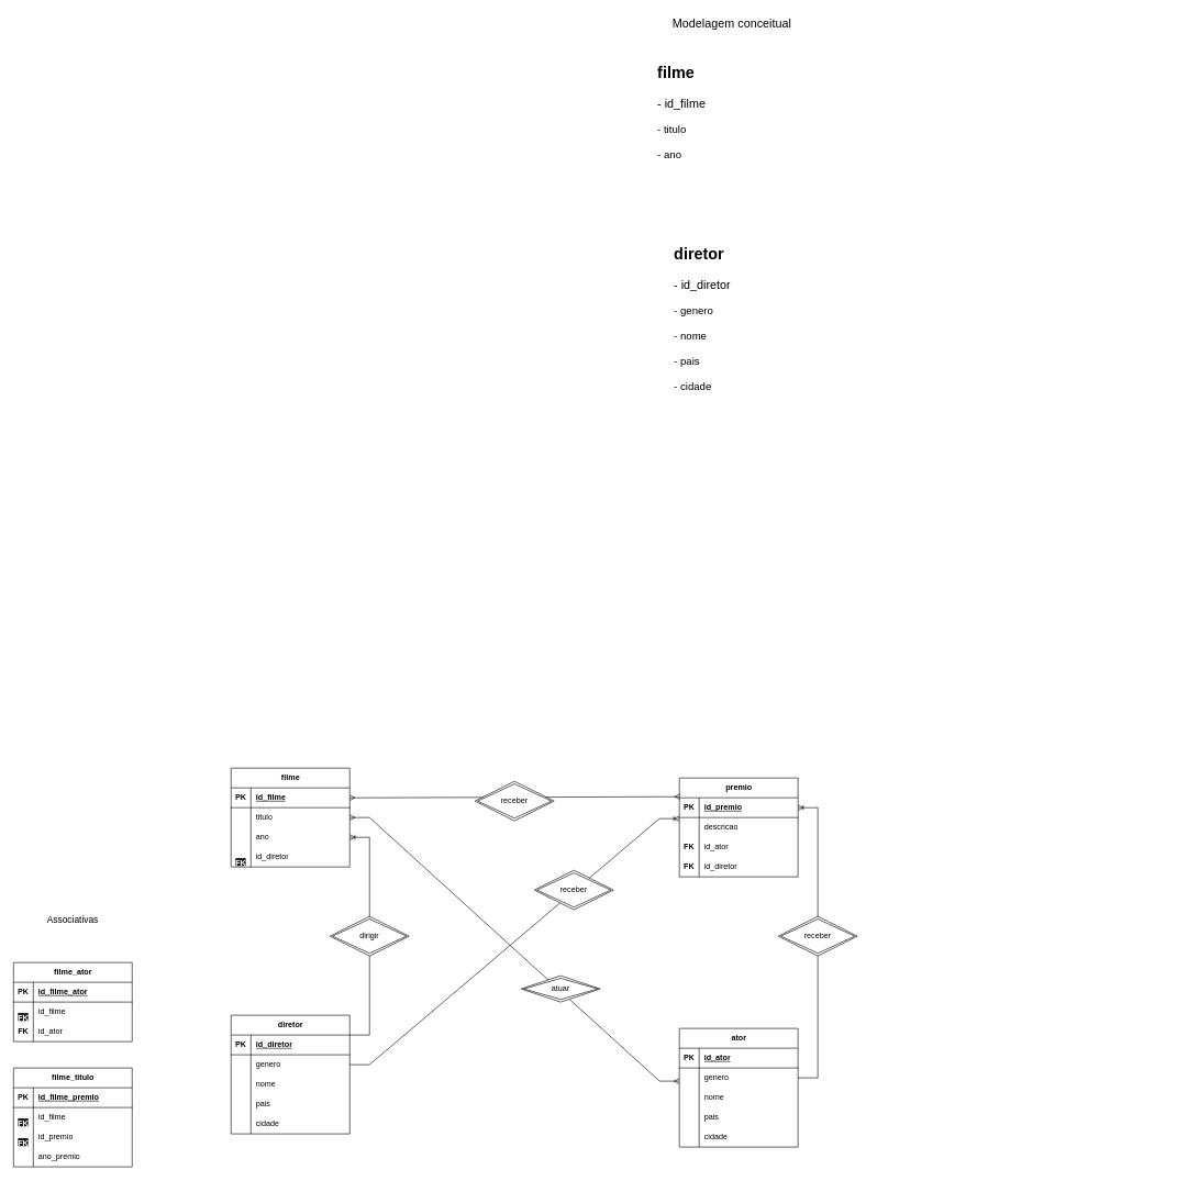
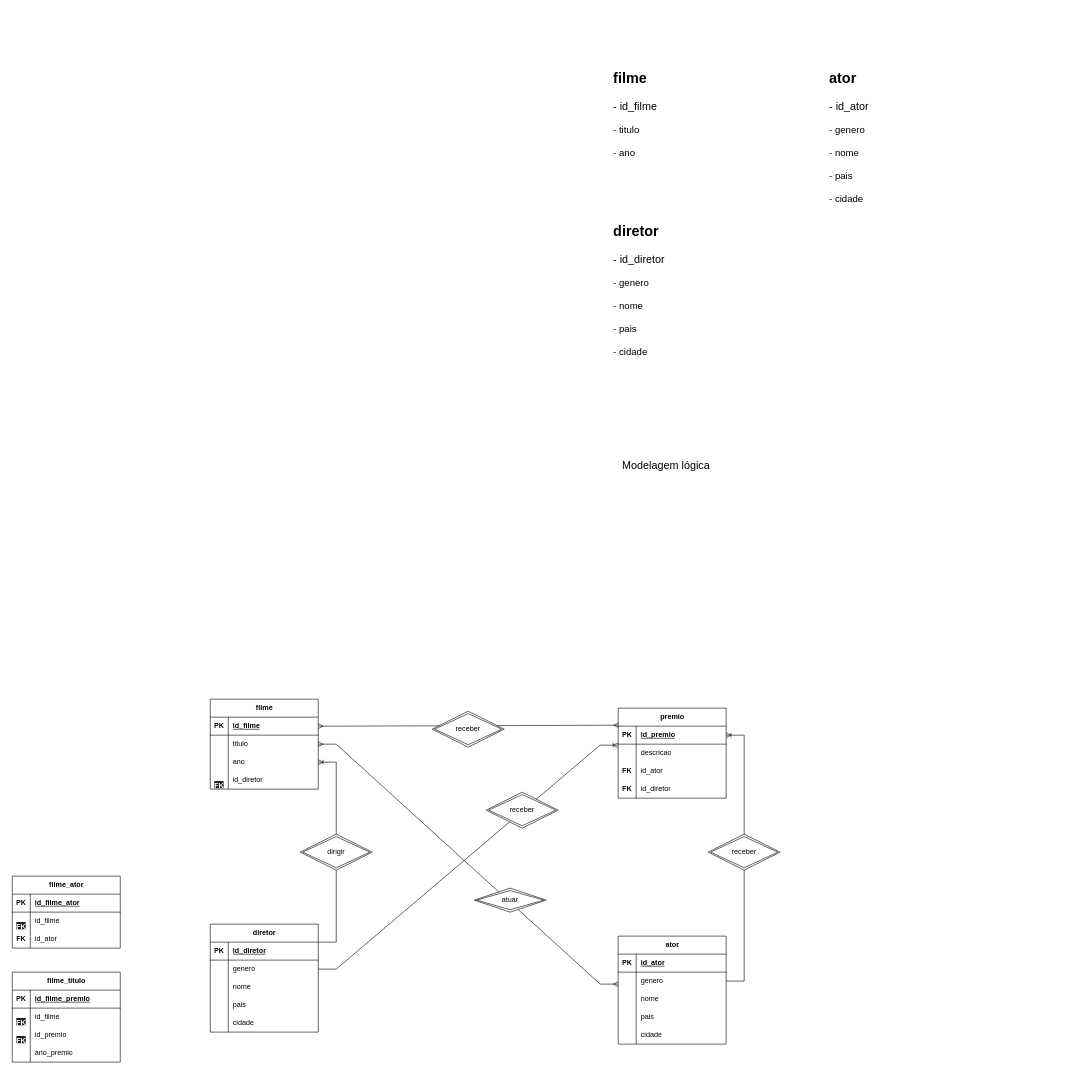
- <mxCell id="2" value="&lt;font style=&quot;font-size: 18px;&quot;&gt;Modelagem conceitual&lt;/font&gt;" style="text;html=1;align=center;verticalAlign=middle;whiteSpace=wrap;rounded=0;" vertex="1" parent="1"><mxGeometry x="1005" y="20" width="210" height="30" as="geometry" /></mxCell>
- <mxCell id="3" value="&lt;h1 style=&quot;margin-top: 0px;&quot;&gt;&lt;span style=&quot;background-color: transparent; color: light-dark(rgb(0, 0, 0), rgb(255, 255, 255));&quot;&gt;filme&lt;/span&gt;&lt;/h1&gt;&lt;h1 style=&quot;margin-top: 0px;&quot;&gt;&lt;span style=&quot;font-size: 18px; background-color: transparent; color: light-dark(rgb(0, 0, 0), rgb(255, 255, 255)); font-weight: normal;&quot;&gt;- id_filme&lt;/span&gt;&lt;/h1&gt;&lt;div&gt;&lt;font size=&quot;3&quot;&gt;- titulo&lt;/font&gt;&lt;/div&gt;&lt;div&gt;&lt;font size=&quot;3&quot;&gt;&lt;br&gt;&lt;/font&gt;&lt;/div&gt;&lt;div&gt;&lt;font size=&quot;3&quot;&gt;- ano&lt;/font&gt;&lt;/div&gt;" style="text;html=1;whiteSpace=wrap;overflow=hidden;rounded=0;" vertex="1" parent="1"><mxGeometry x="995" y="90" width="180" height="160" as="geometry" /></mxCell>
+ <mxCell id="3" value="&lt;h1 style=&quot;margin-top: 0px;&quot;&gt;&lt;span style=&quot;background-color: transparent; color: light-dark(rgb(0, 0, 0), rgb(255, 255, 255));&quot;&gt;filme&lt;/span&gt;&lt;/h1&gt;&lt;h1 style=&quot;margin-top: 0px;&quot;&gt;&lt;span style=&quot;font-size: 18px; background-color: transparent; color: light-dark(rgb(0, 0, 0), rgb(255, 255, 255)); font-weight: normal;&quot;&gt;- id_filme&lt;/span&gt;&lt;/h1&gt;&lt;div&gt;&lt;font size=&quot;3&quot;&gt;- titulo&lt;/font&gt;&lt;/div&gt;&lt;div&gt;&lt;font size=&quot;3&quot;&gt;&lt;br&gt;&lt;/font&gt;&lt;/div&gt;&lt;div&gt;&lt;font size=&quot;3&quot;&gt;- ano&lt;/font&gt;&lt;/div&gt;" style="text;html=1;whiteSpace=wrap;overflow=hidden;rounded=0;" vertex="1" parent="1"><mxGeometry x="1020" y="110" width="180" height="160" as="geometry" /></mxCell>
+ <mxCell id="4" value="&lt;h1 style=&quot;margin-top: 0px;&quot;&gt;&lt;span style=&quot;background-color: transparent; color: light-dark(rgb(0, 0, 0), rgb(255, 255, 255));&quot;&gt;ator&lt;/span&gt;&lt;/h1&gt;&lt;h1 style=&quot;margin-top: 0px;&quot;&gt;&lt;span style=&quot;font-size: 18px; background-color: transparent; color: light-dark(rgb(0, 0, 0), rgb(255, 255, 255)); font-weight: normal;&quot;&gt;- id_ator&lt;/span&gt;&lt;/h1&gt;&lt;div&gt;&lt;font size=&quot;3&quot;&gt;- genero&lt;/font&gt;&lt;/div&gt;&lt;div&gt;&lt;font size=&quot;3&quot;&gt;&lt;br&gt;&lt;/font&gt;&lt;/div&gt;&lt;div&gt;&lt;font size=&quot;3&quot;&gt;- nome&lt;/font&gt;&lt;/div&gt;&lt;div&gt;&lt;font size=&quot;3&quot;&gt;&lt;br&gt;&lt;/font&gt;&lt;/div&gt;&lt;div&gt;&lt;font size=&quot;3&quot;&gt;- pais&lt;/font&gt;&lt;/div&gt;&lt;div&gt;&lt;font size=&quot;3&quot;&gt;&lt;br&gt;&lt;/font&gt;&lt;/div&gt;&lt;div&gt;&lt;font size=&quot;3&quot;&gt;- cidade&lt;/font&gt;&lt;/div&gt;" style="text;html=1;whiteSpace=wrap;overflow=hidden;rounded=0;" vertex="1" parent="1"><mxGeometry x="1380" y="110" width="180" height="240" as="geometry" /></mxCell>
+ <mxCell id="6" value="&lt;font style=&quot;font-size: 18px;&quot;&gt;Modelagem lógica&lt;/font&gt;" style="text;html=1;align=center;verticalAlign=middle;whiteSpace=wrap;rounded=0;" vertex="1" parent="1"><mxGeometry x="1005" y="760" width="210" height="30" as="geometry" /></mxCell>
- <mxCell id="80" value="&lt;span style=&quot;font-size: 14px;&quot;&gt;Associativas&lt;/span&gt;" style="text;html=1;align=center;verticalAlign=middle;whiteSpace=wrap;rounded=0;" vertex="1" parent="1"><mxGeometry x="80" y="1380" width="60" height="30" as="geometry" /></mxCell>
